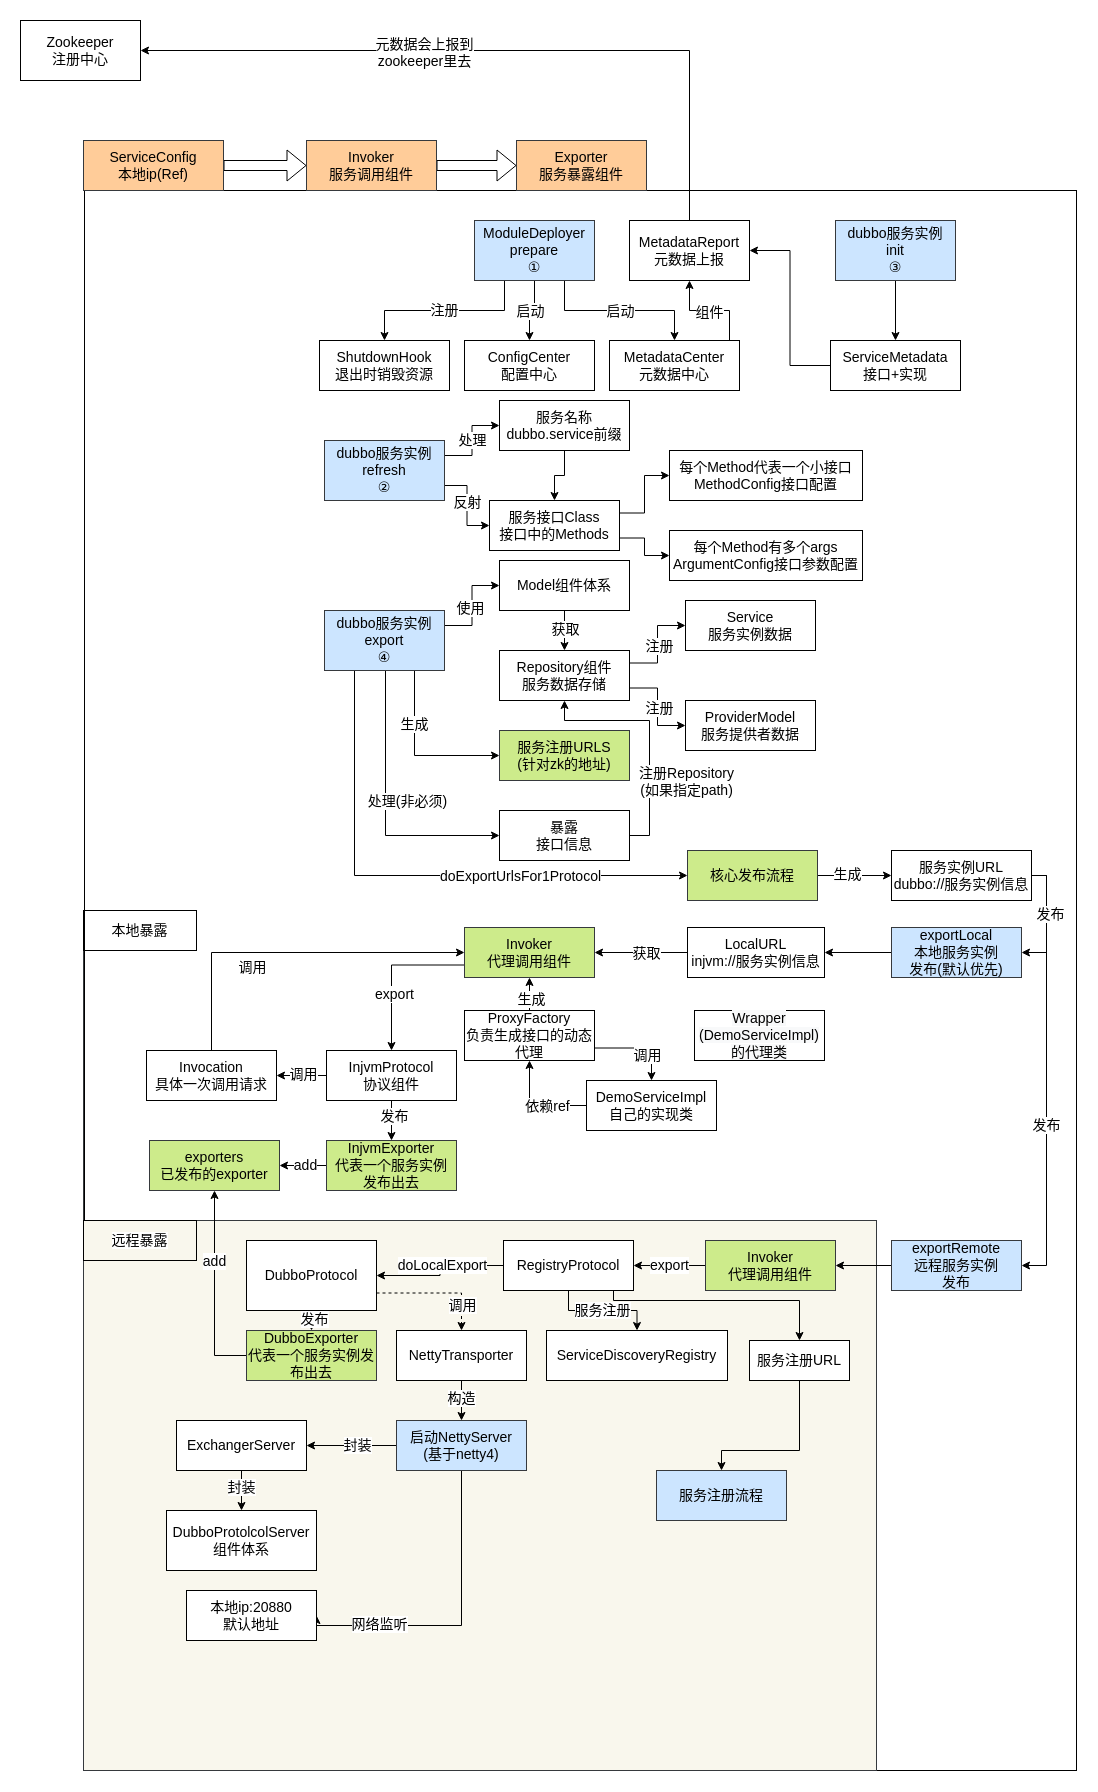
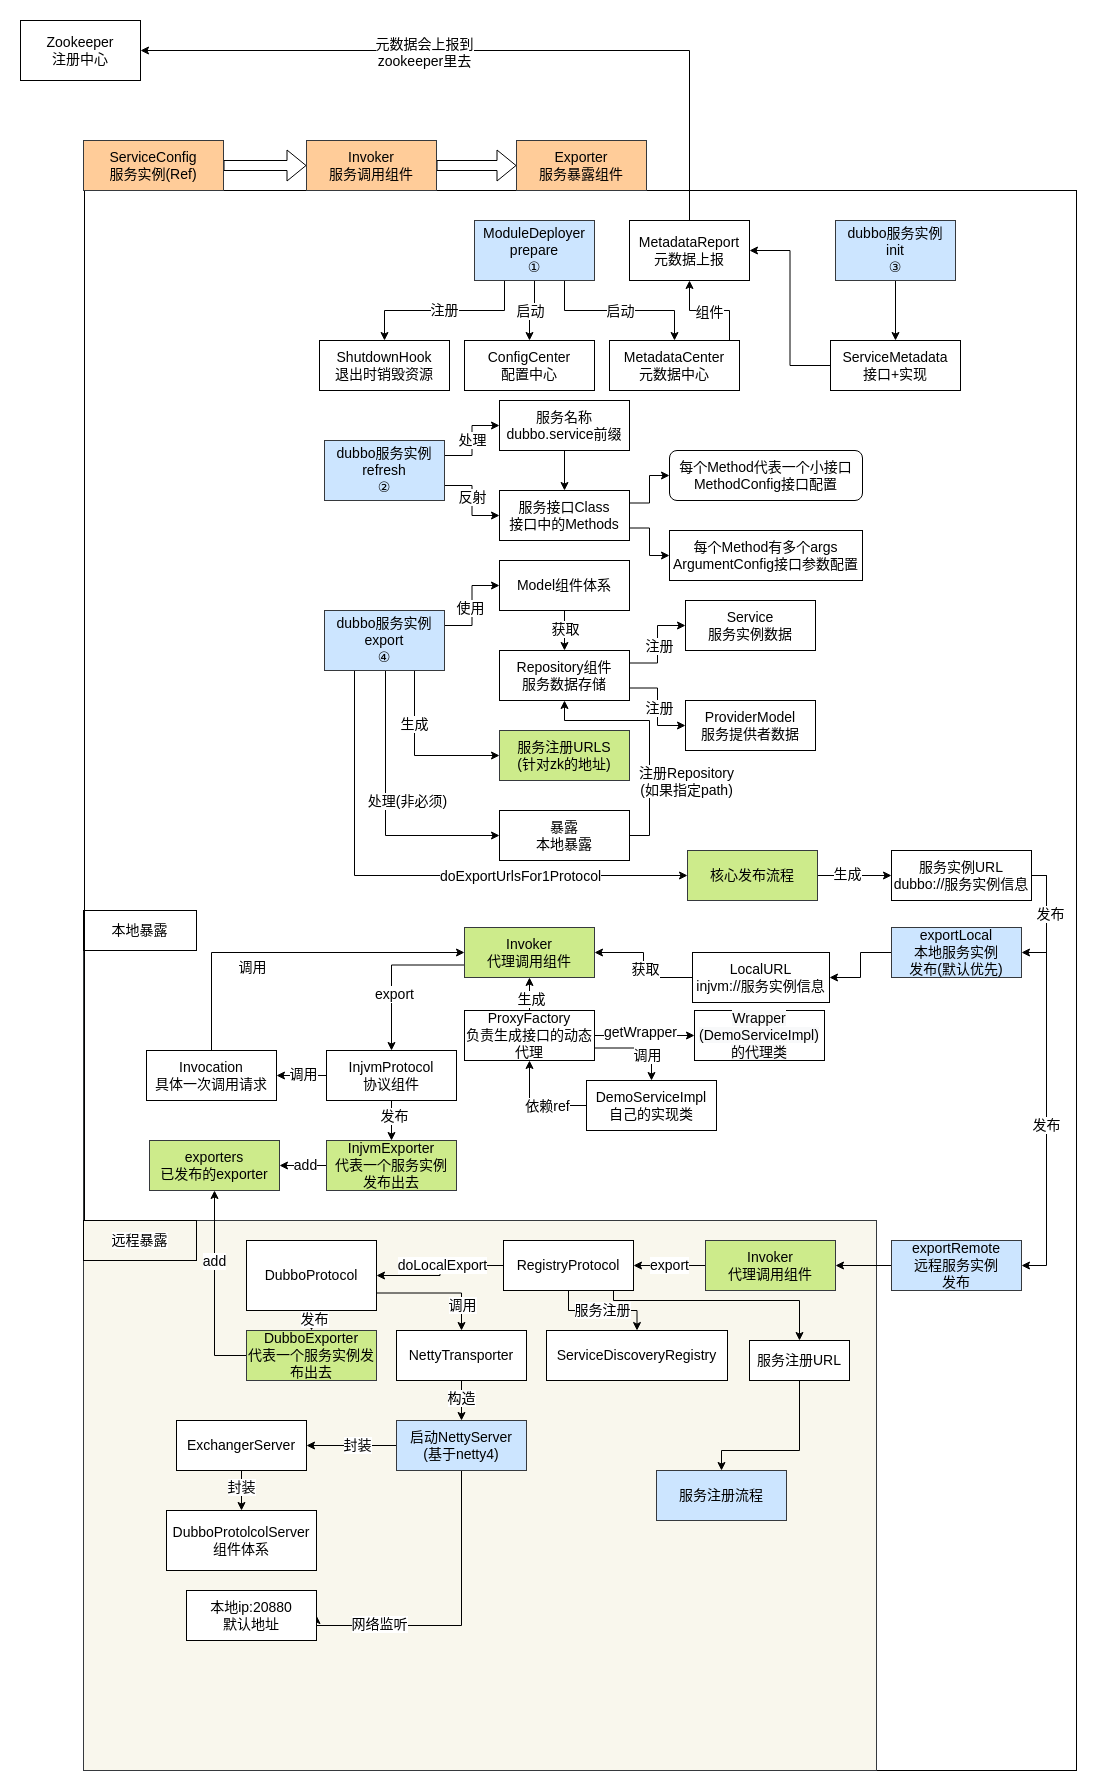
- <mxCell id="6" value="ServiceConfig&lt;br&gt;本地ip(Ref)" style="rounded=0;whiteSpace=wrap;html=1;fontSize=14;fillColor=#ffcc99;strokeColor=#36393d;movable=1;resizable=1;rotatable=1;deletable=1;editable=1;connectable=1;" vertex="1" parent="1"><mxGeometry x="83" y="140" width="140" height="50" as="geometry" /></mxCell>
+ <mxCell id="6" value="ServiceConfig&lt;br&gt;服务实例(Ref)" style="rounded=0;whiteSpace=wrap;html=1;fontSize=14;fillColor=#ffcc99;strokeColor=#36393d;movable=1;resizable=1;rotatable=1;deletable=1;editable=1;connectable=1;" vertex="1" parent="1"><mxGeometry x="83" y="140" width="140" height="50" as="geometry" /></mxCell>
- <mxCell id="31" value="&lt;span style=&quot;font-size: 14px;&quot;&gt;每个Method代表一个小接口&lt;br&gt;MethodConfig接口配置&lt;br&gt;&lt;/span&gt;" style="rounded=0;whiteSpace=wrap;html=1;" vertex="1" parent="1"><mxGeometry x="669" y="450" width="193" height="50" as="geometry" /></mxCell>
+ <mxCell id="31" value="&lt;span style=&quot;font-size: 14px;&quot;&gt;每个Method代表一个小接口&lt;br&gt;MethodConfig接口配置&lt;br&gt;&lt;/span&gt;" style="whiteSpace=wrap;html=1;rounded=1;" vertex="1" parent="1"><mxGeometry x="669" y="450" width="193" height="50" as="geometry" /></mxCell>
- <mxCell id="30" value="&lt;span style=&quot;font-size: 14px;&quot;&gt;服务接口Class&lt;br&gt;接口中的Methods&lt;br&gt;&lt;/span&gt;" style="rounded=0;whiteSpace=wrap;html=1;" vertex="1" parent="1"><mxGeometry x="489" y="500" width="130" height="50" as="geometry" /></mxCell>
+ <mxCell id="30" value="&lt;span style=&quot;font-size: 14px;&quot;&gt;服务接口Class&lt;br&gt;接口中的Methods&lt;br&gt;&lt;/span&gt;" style="rounded=0;whiteSpace=wrap;html=1;" vertex="1" parent="1"><mxGeometry x="499" y="490" width="130" height="50" as="geometry" /></mxCell>
- <mxCell id="59" value="&lt;span style=&quot;font-size: 14px;&quot;&gt;暴露&lt;br&gt;接口信息&lt;br&gt;&lt;/span&gt;" style="rounded=0;whiteSpace=wrap;html=1;" vertex="1" parent="1"><mxGeometry x="499" y="810" width="130" height="50" as="geometry" /></mxCell>
+ <mxCell id="59" value="&lt;span style=&quot;font-size: 14px;&quot;&gt;暴露&lt;br&gt;本地暴露&lt;br&gt;&lt;/span&gt;" style="rounded=0;whiteSpace=wrap;html=1;" vertex="1" parent="1"><mxGeometry x="499" y="810" width="130" height="50" as="geometry" /></mxCell>
- <mxCell id="81" value="&lt;span style=&quot;font-size: 14px;&quot;&gt;LocalURL&lt;br&gt;injvm://服务实例信息&lt;br&gt;&lt;/span&gt;" style="rounded=0;whiteSpace=wrap;html=1;movable=1;resizable=1;rotatable=1;deletable=1;editable=1;connectable=1;" vertex="1" parent="1"><mxGeometry x="687" y="927" width="137" height="50" as="geometry" /></mxCell>
+ <mxCell id="81" value="&lt;span style=&quot;font-size: 14px;&quot;&gt;LocalURL&lt;br&gt;injvm://服务实例信息&lt;br&gt;&lt;/span&gt;" style="rounded=0;whiteSpace=wrap;html=1;movable=1;resizable=1;rotatable=1;deletable=1;editable=1;connectable=1;" vertex="1" parent="1"><mxGeometry x="692" y="952" width="137" height="50" as="geometry" /></mxCell>
+ <mxCell id="103" style="edgeStyle=orthogonalEdgeStyle;rounded=0;orthogonalLoop=1;jettySize=auto;html=1;entryX=0;entryY=0.5;entryDx=0;entryDy=0;fontFamily=Helvetica;fontSize=14;fontColor=default;" edge="1" parent="1" source="109" target="110"><mxGeometry relative="1" as="geometry" /></mxCell>
+ <mxCell id="104" value="getWrapper" style="edgeLabel;html=1;align=center;verticalAlign=middle;resizable=0;points=[];fontSize=14;fontFamily=Helvetica;fontColor=default;" vertex="1" connectable="0" parent="103"><mxGeometry x="-0.269" y="4" relative="1" as="geometry"><mxPoint x="8" as="offset" /></mxGeometry></mxCell>
- <mxCell id="94" style="edgeStyle=orthogonalEdgeStyle;rounded=0;orthogonalLoop=1;jettySize=auto;html=1;exitX=1;exitY=0.75;exitDx=0;exitDy=0;fontFamily=Helvetica;fontSize=14;fontColor=default;endSize=6;dashed=1;" edge="1" parent="1" source="96" target="124"><mxGeometry relative="1" as="geometry" /></mxCell>
+ <mxCell id="94" style="edgeStyle=orthogonalEdgeStyle;rounded=0;orthogonalLoop=1;jettySize=auto;html=1;exitX=1;exitY=0.75;exitDx=0;exitDy=0;fontFamily=Helvetica;fontSize=14;fontColor=default;endSize=6;" edge="1" parent="1" source="96" target="124"><mxGeometry relative="1" as="geometry" /></mxCell>
